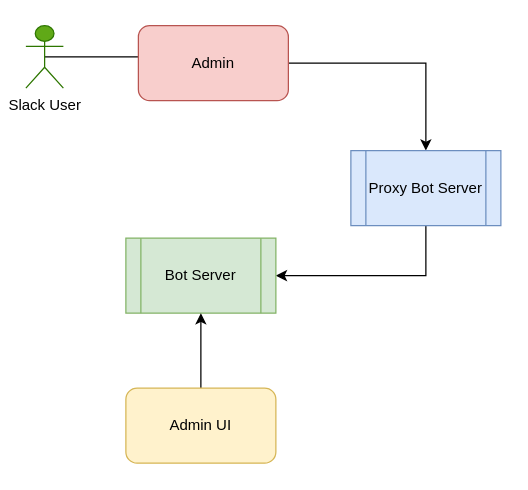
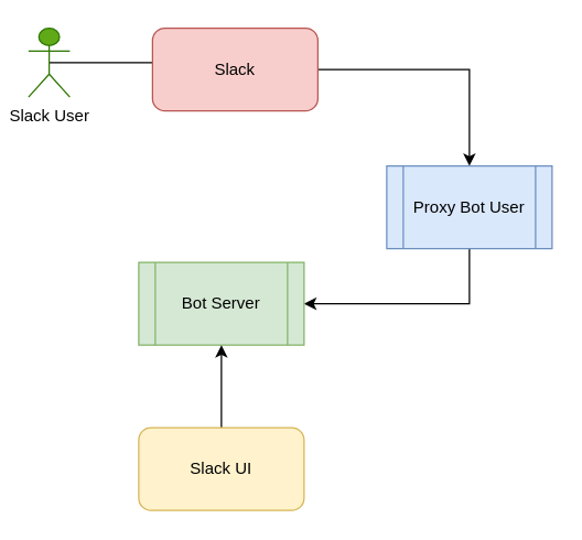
- <mxCell id="5" value="Admin" style="rounded=1;whiteSpace=wrap;html=1;fillColor=#f8cecc;strokeColor=#b85450;" vertex="1" parent="1"><mxGeometry x="110" y="20" width="120" height="60" as="geometry" /></mxCell>
+ <mxCell id="5" value="Slack" style="rounded=1;whiteSpace=wrap;html=1;fillColor=#f8cecc;strokeColor=#b85450;" vertex="1" parent="1"><mxGeometry x="110" y="20" width="120" height="60" as="geometry" /></mxCell>
- <mxCell id="7" value="Proxy Bot Server" style="shape=process;whiteSpace=wrap;html=1;backgroundOutline=1;fillColor=#dae8fc;strokeColor=#6c8ebf;" vertex="1" parent="1"><mxGeometry x="280" y="120" width="120" height="60" as="geometry" /></mxCell>
+ <mxCell id="7" value="Proxy Bot User" style="shape=process;whiteSpace=wrap;html=1;backgroundOutline=1;fillColor=#dae8fc;strokeColor=#6c8ebf;" vertex="1" parent="1"><mxGeometry x="280" y="120" width="120" height="60" as="geometry" /></mxCell>
- <mxCell id="10" value="Admin UI" style="rounded=1;whiteSpace=wrap;html=1;fillColor=#fff2cc;strokeColor=#d6b656;" vertex="1" parent="1"><mxGeometry x="100" y="310" width="120" height="60" as="geometry" /></mxCell>
+ <mxCell id="10" value="Slack UI" style="rounded=1;whiteSpace=wrap;html=1;fillColor=#fff2cc;strokeColor=#d6b656;" vertex="1" parent="1"><mxGeometry x="100" y="310" width="120" height="60" as="geometry" /></mxCell>
